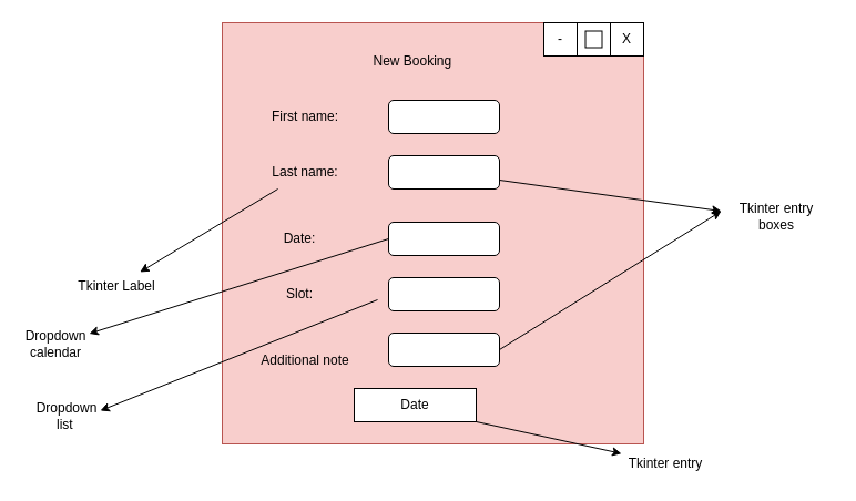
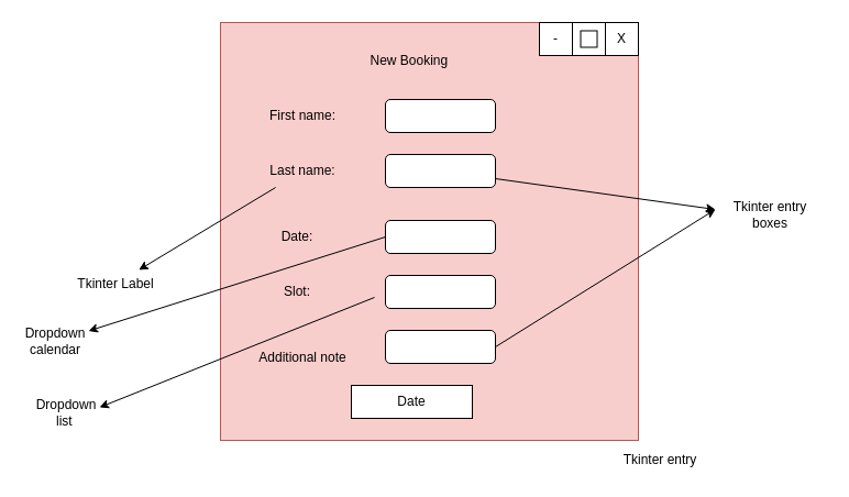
- <mxCell id="19" value="" style="endArrow=classic;html=1;rounded=0;exitX=1;exitY=1;exitDx=0;exitDy=0;" edge="1" parent="1" source="14" target="20"><mxGeometry width="50" height="50" relative="1" as="geometry"><mxPoint x="340" y="270" as="sourcePoint" /><mxPoint x="590" y="420" as="targetPoint" /></mxGeometry></mxCell>
